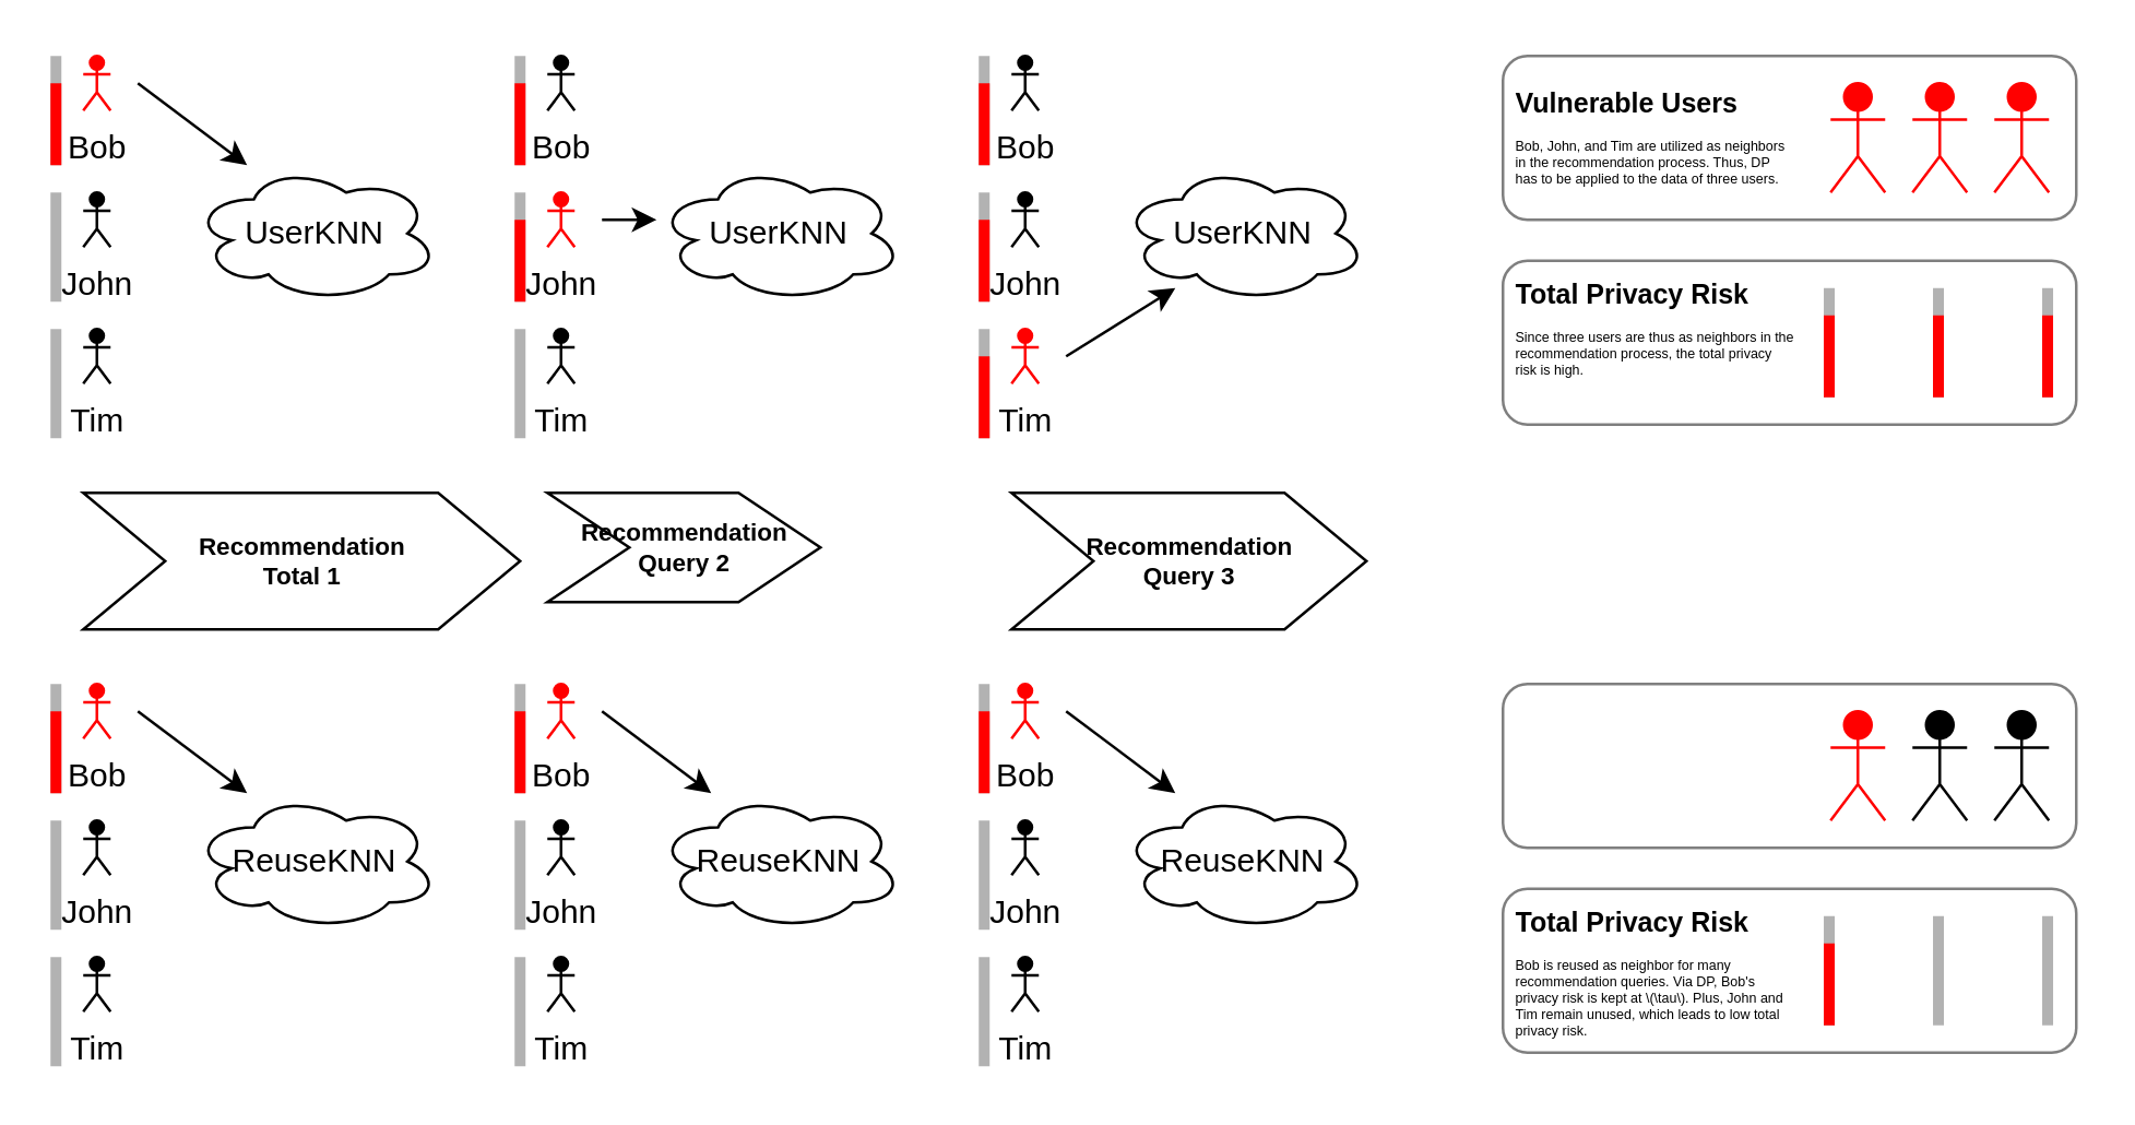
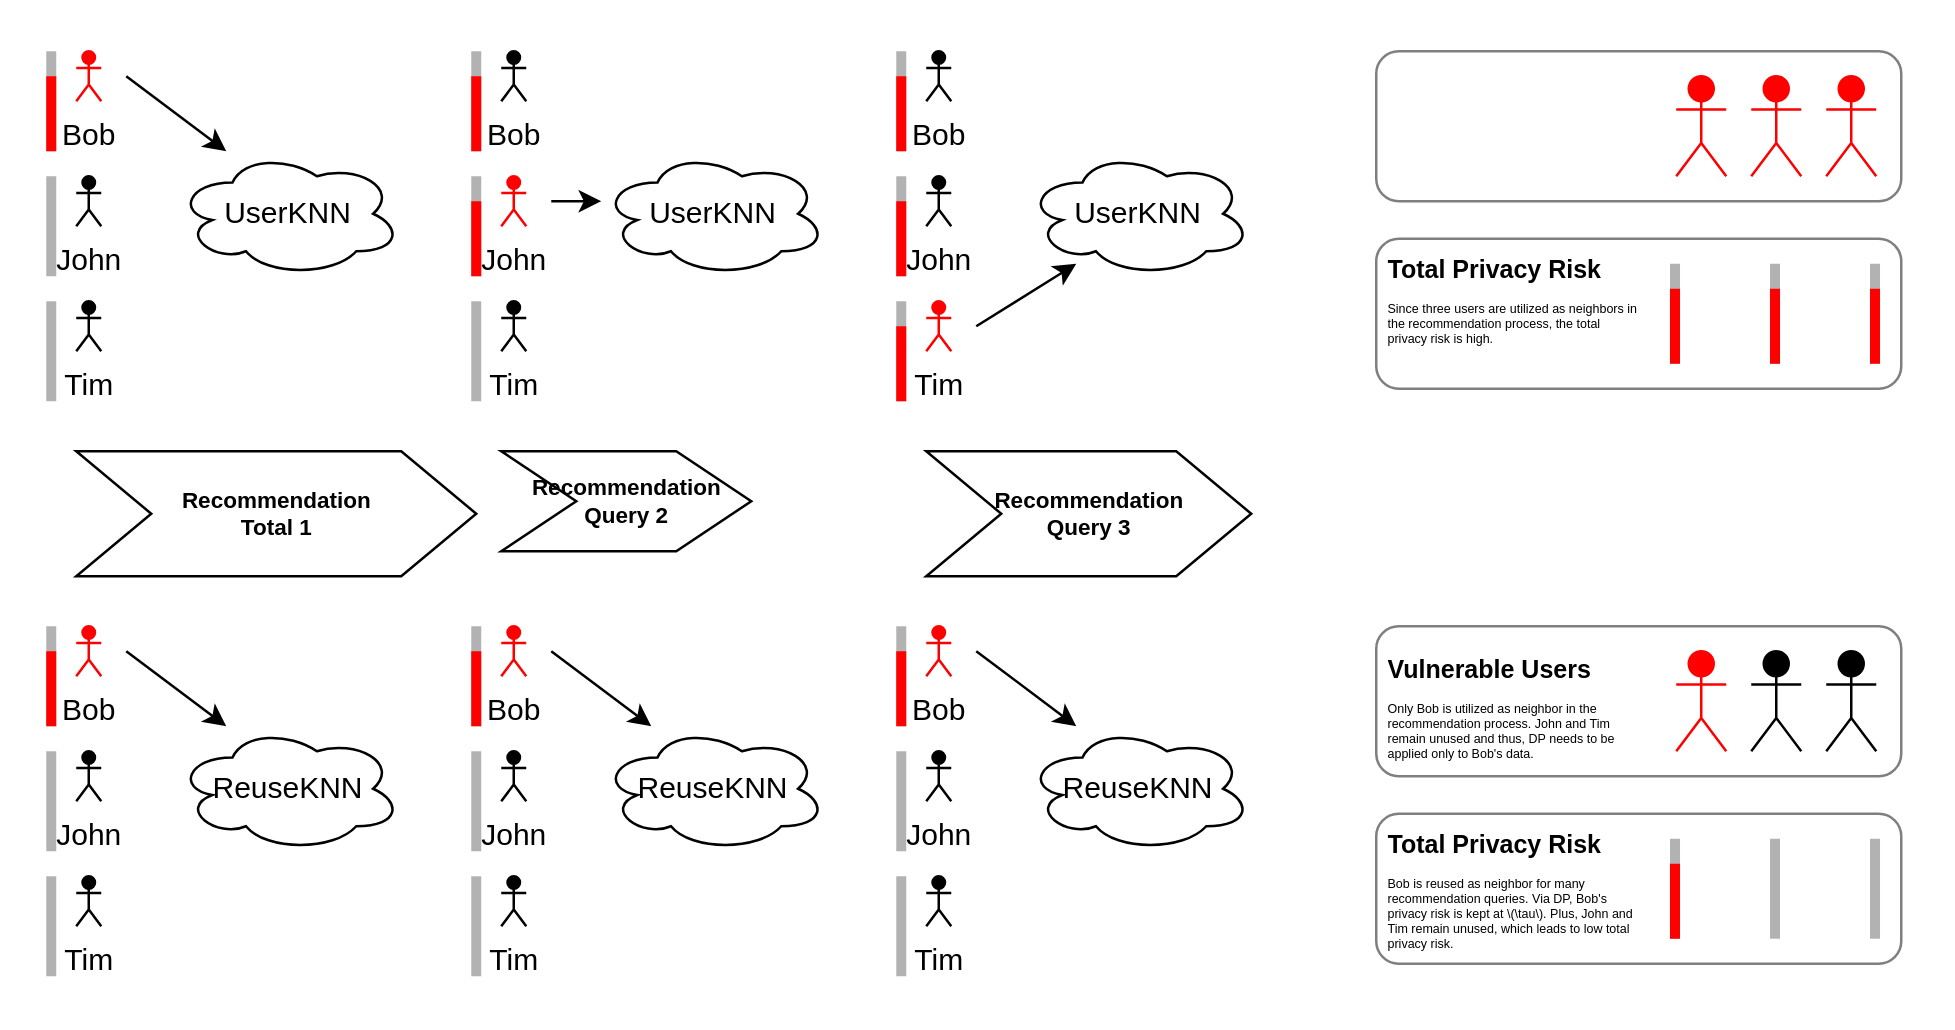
- <mxCell id="73" value="&lt;h1&gt;Vulnerable Users&lt;/h1&gt;&lt;p&gt;Bob, John, and Tim are utilized as neighbors in the recommendation process. Thus, DP has to be applied to the data of three users.&lt;/p&gt;" style="text;html=1;strokeColor=none;fillColor=none;spacing=5;spacingTop=-20;whiteSpace=wrap;overflow=hidden;rounded=0;glass=0;sketch=0;fontSize=5;opacity=50;" vertex="1" parent="1"><mxGeometry x="550" y="35" width="110" height="35" as="geometry" /></mxCell>
- <mxCell id="72" value="&lt;h1&gt;Total Privacy Risk&lt;/h1&gt;&lt;p&gt;Since three users are thus as neighbors in the recommendation process, the total privacy risk is high.&lt;/p&gt;" style="text;html=1;strokeColor=none;fillColor=none;spacing=5;spacingTop=-20;whiteSpace=wrap;overflow=hidden;rounded=0;glass=0;sketch=0;fontSize=5;opacity=50;" vertex="1" parent="1"><mxGeometry x="550" y="105" width="110" height="40" as="geometry" /></mxCell>
+ <mxCell id="72" value="&lt;h1&gt;Total Privacy Risk&lt;/h1&gt;&lt;p&gt;Since three users are utilized as neighbors in the recommendation process, the total privacy risk is high.&lt;/p&gt;" style="text;html=1;strokeColor=none;fillColor=none;spacing=5;spacingTop=-20;whiteSpace=wrap;overflow=hidden;rounded=0;glass=0;sketch=0;fontSize=5;opacity=50;" vertex="1" parent="1"><mxGeometry x="550" y="105" width="110" height="40" as="geometry" /></mxCell>
+ <mxCell id="84" value="&lt;h1&gt;Vulnerable Users&lt;/h1&gt;&lt;p&gt;Only Bob is utilized as neighbor in the recommendation process. John and Tim remain unused and thus, DP needs to be applied only to Bob's data.&lt;/p&gt;" style="text;html=1;strokeColor=none;fillColor=none;spacing=5;spacingTop=-20;whiteSpace=wrap;overflow=hidden;rounded=0;glass=0;sketch=0;fontSize=5;opacity=50;" vertex="1" parent="1"><mxGeometry x="550" y="265" width="110" height="45" as="geometry" /></mxCell>
